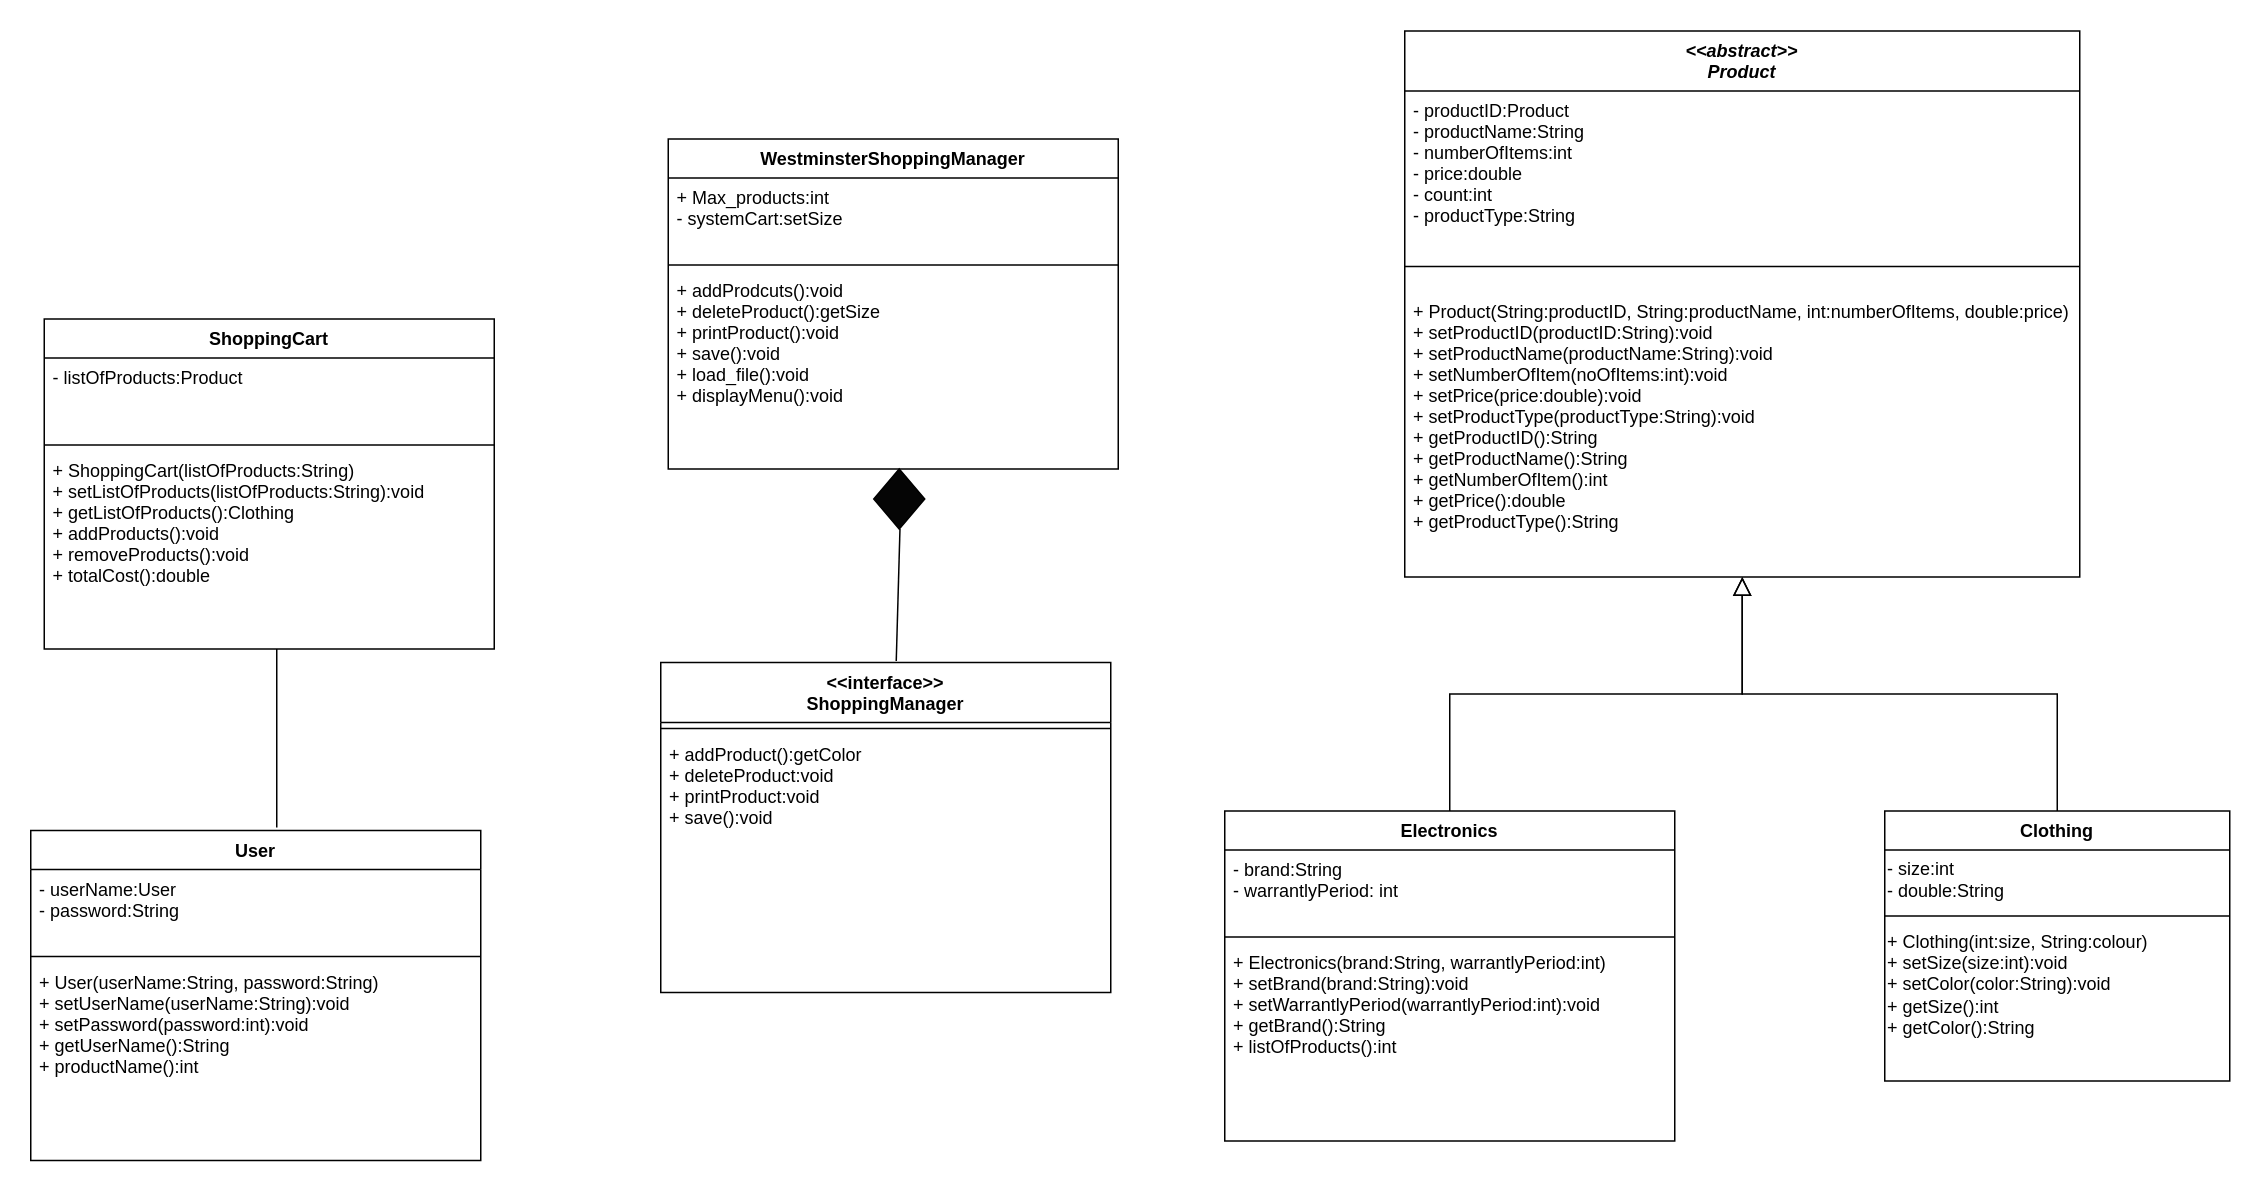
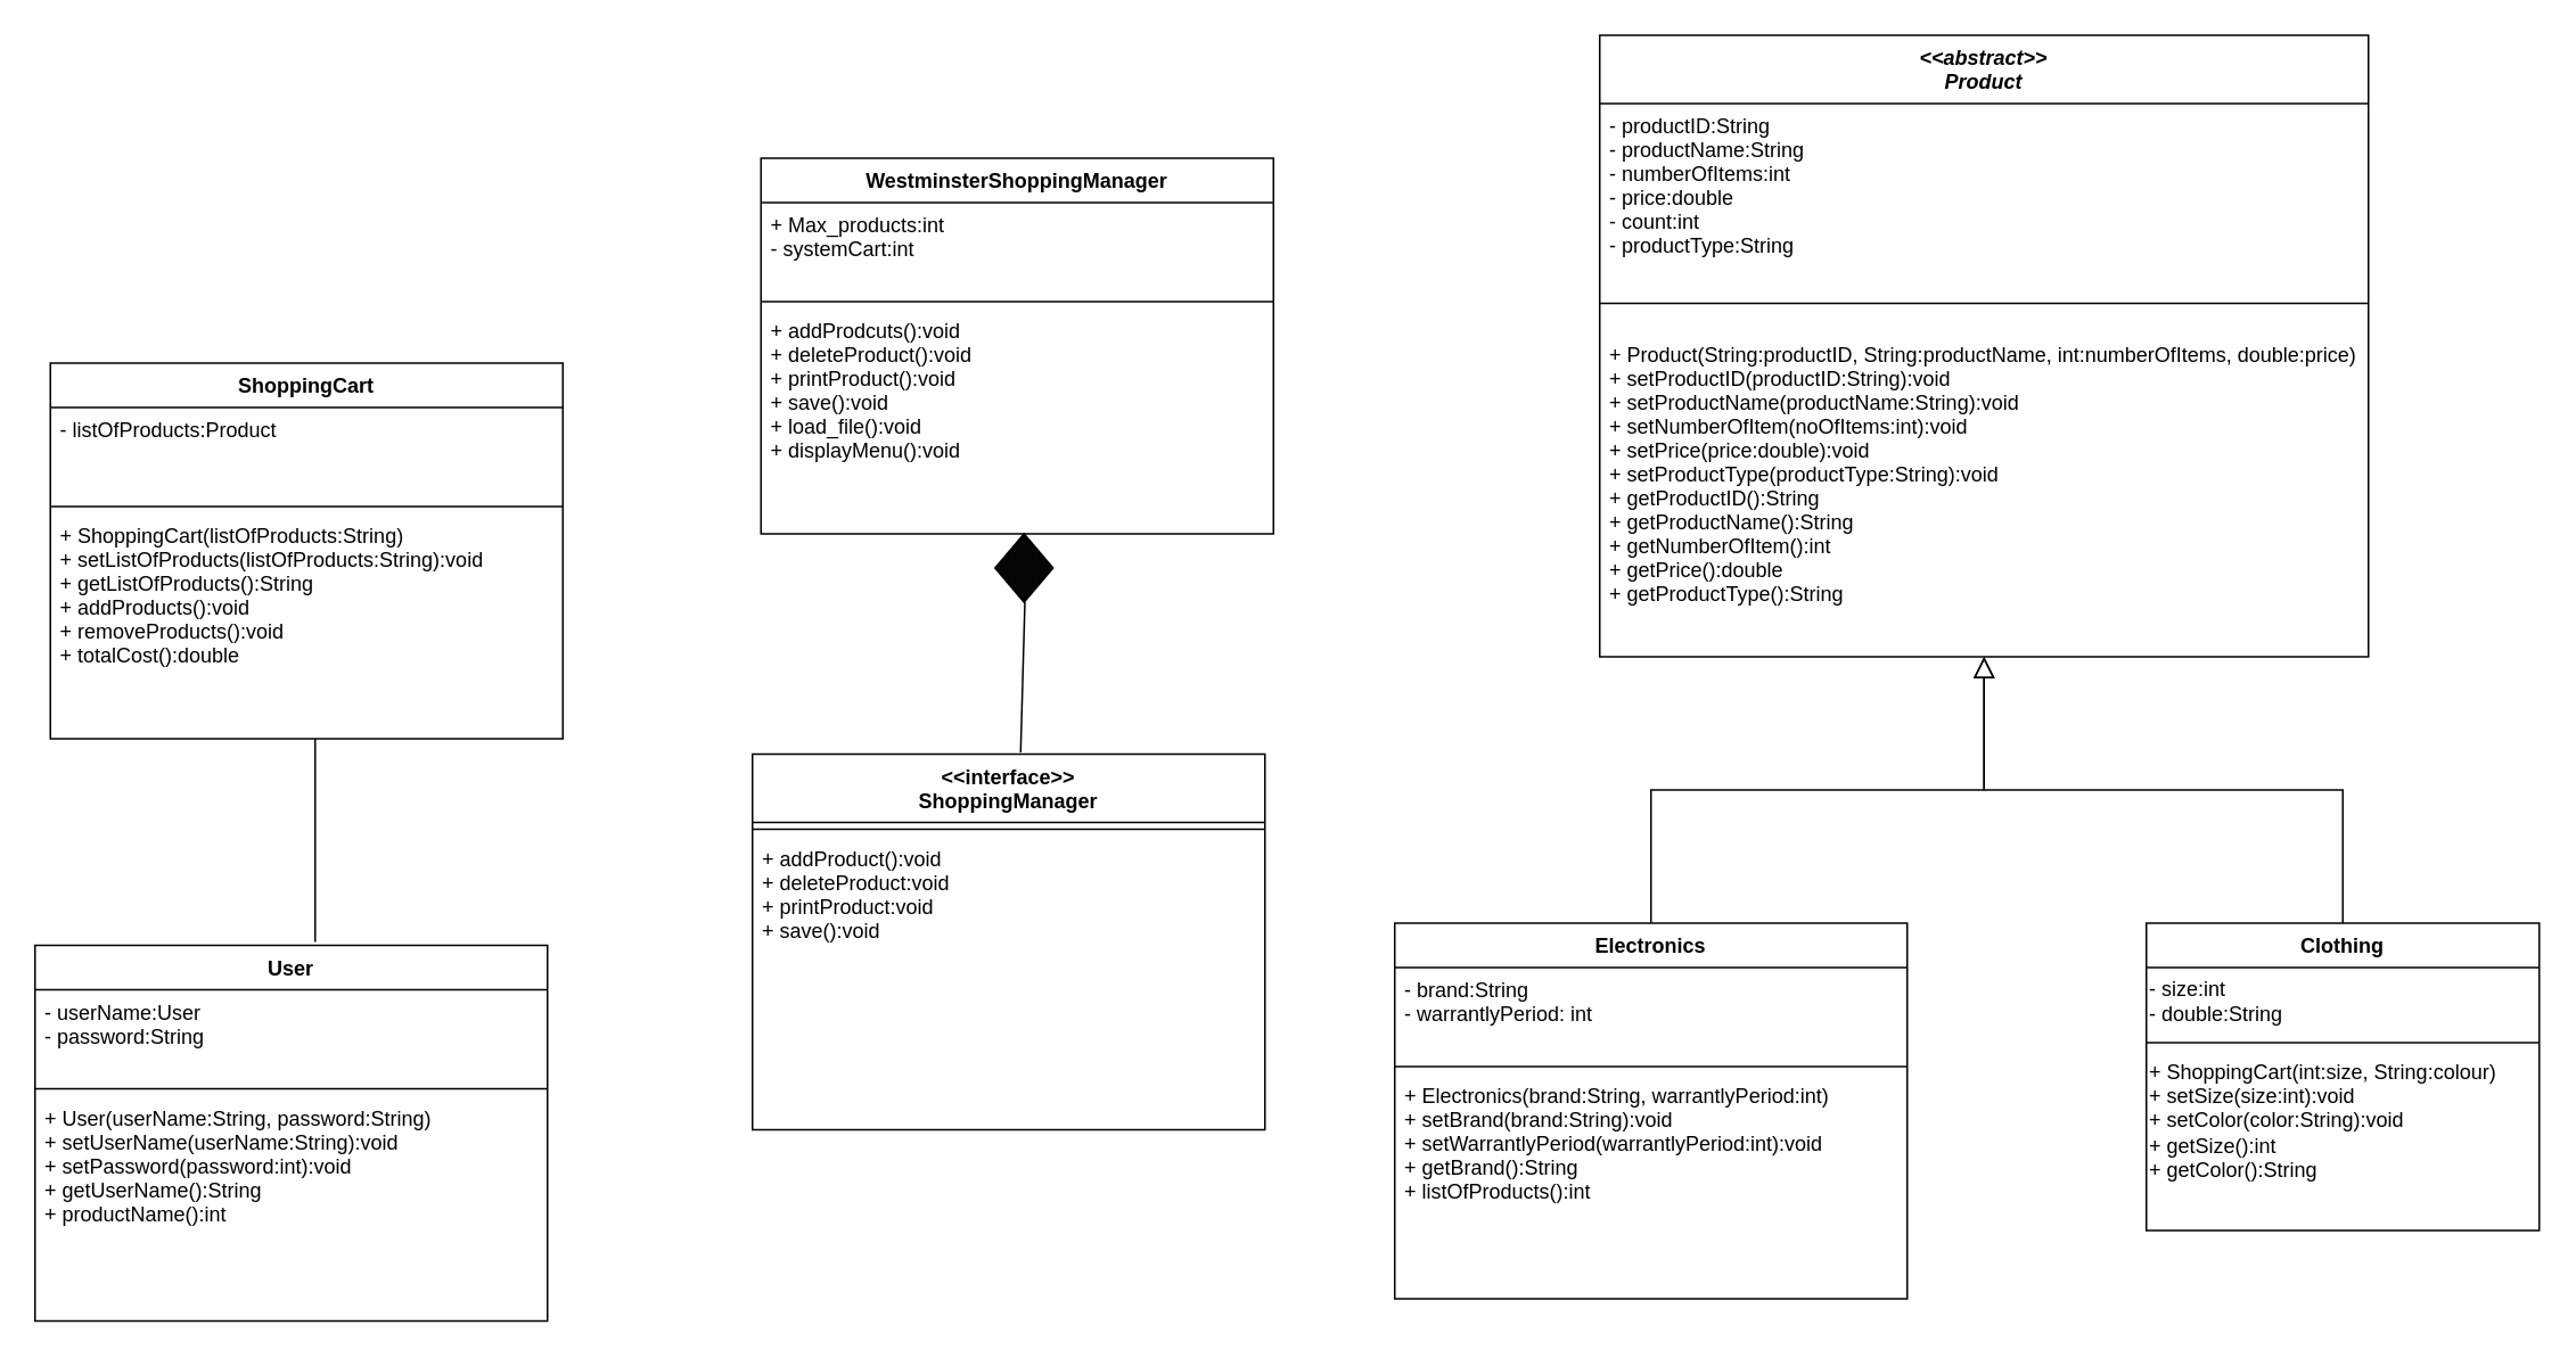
- <mxCell id="3" value="- productID:Product&#10;- productName:String&#10;- numberOfItems:int&#10;- price:double&#10;- count:int&#10;- productType:String" style="text;align=left;verticalAlign=top;spacingLeft=4;spacingRight=4;overflow=hidden;rotatable=0;points=[[0,0.5],[1,0.5]];portConstraint=eastwest;" parent="2" vertex="1"><mxGeometry y="40" width="450" height="100" as="geometry" /></mxCell>
+ <mxCell id="3" value="- productID:String&#10;- productName:String&#10;- numberOfItems:int&#10;- price:double&#10;- count:int&#10;- productType:String" style="text;align=left;verticalAlign=top;spacingLeft=4;spacingRight=4;overflow=hidden;rotatable=0;points=[[0,0.5],[1,0.5]];portConstraint=eastwest;" parent="2" vertex="1"><mxGeometry y="40" width="450" height="100" as="geometry" /></mxCell>
- <mxCell id="25" value="+ Max_products:int&#10;- systemCart:setSize" style="text;align=left;verticalAlign=top;spacingLeft=4;spacingRight=4;overflow=hidden;rotatable=0;points=[[0,0.5],[1,0.5]];portConstraint=eastwest;" parent="24" vertex="1"><mxGeometry y="26" width="300" height="54" as="geometry" /></mxCell>
+ <mxCell id="25" value="+ Max_products:int&#10;- systemCart:int" style="text;align=left;verticalAlign=top;spacingLeft=4;spacingRight=4;overflow=hidden;rotatable=0;points=[[0,0.5],[1,0.5]];portConstraint=eastwest;" parent="24" vertex="1"><mxGeometry y="26" width="300" height="54" as="geometry" /></mxCell>
- <mxCell id="27" value="+ addProdcuts():void&#10;+ deleteProduct():getSize&#10;+ printProduct():void&#10;+ save():void&#10;+ load_file():void&#10;+ displayMenu():void&#10;" style="text;align=left;verticalAlign=top;spacingLeft=4;spacingRight=4;overflow=hidden;rotatable=0;points=[[0,0.5],[1,0.5]];portConstraint=eastwest;" parent="24" vertex="1"><mxGeometry y="88" width="300" height="112" as="geometry" /></mxCell>
+ <mxCell id="27" value="+ addProdcuts():void&#10;+ deleteProduct():void&#10;+ printProduct():void&#10;+ save():void&#10;+ load_file():void&#10;+ displayMenu():void&#10;" style="text;align=left;verticalAlign=top;spacingLeft=4;spacingRight=4;overflow=hidden;rotatable=0;points=[[0,0.5],[1,0.5]];portConstraint=eastwest;" parent="24" vertex="1"><mxGeometry y="88" width="300" height="112" as="geometry" /></mxCell>
- <mxCell id="23" value="+ ShoppingCart(listOfProducts:String)&#10;+ setListOfProducts(listOfProducts:String):void&#10;+ getListOfProducts():Clothing&#10;+ addProducts():void&#10;+ removeProducts():void&#10;+ totalCost():double&#10;" style="text;align=left;verticalAlign=top;spacingLeft=4;spacingRight=4;overflow=hidden;rotatable=0;points=[[0,0.5],[1,0.5]];portConstraint=eastwest;" parent="20" vertex="1"><mxGeometry y="88" width="300" height="112" as="geometry" /></mxCell>
+ <mxCell id="23" value="+ ShoppingCart(listOfProducts:String)&#10;+ setListOfProducts(listOfProducts:String):void&#10;+ getListOfProducts():String&#10;+ addProducts():void&#10;+ removeProducts():void&#10;+ totalCost():double&#10;" style="text;align=left;verticalAlign=top;spacingLeft=4;spacingRight=4;overflow=hidden;rotatable=0;points=[[0,0.5],[1,0.5]];portConstraint=eastwest;" parent="20" vertex="1"><mxGeometry y="88" width="300" height="112" as="geometry" /></mxCell>
- <mxCell id="30" value="+ addProduct():getColor&#10;+ deleteProduct:void&#10;+ printProduct:void&#10;+ save():void&#10;" style="text;align=left;verticalAlign=top;spacingLeft=4;spacingRight=4;overflow=hidden;rotatable=0;points=[[0,0.5],[1,0.5]];portConstraint=eastwest;" parent="28" vertex="1"><mxGeometry y="48" width="300" height="112" as="geometry" /></mxCell>
+ <mxCell id="30" value="+ addProduct():void&#10;+ deleteProduct:void&#10;+ printProduct:void&#10;+ save():void&#10;" style="text;align=left;verticalAlign=top;spacingLeft=4;spacingRight=4;overflow=hidden;rotatable=0;points=[[0,0.5],[1,0.5]];portConstraint=eastwest;" parent="28" vertex="1"><mxGeometry y="48" width="300" height="112" as="geometry" /></mxCell>
- <mxCell id="14" value="+ Clothing(int:size, String:colour)&lt;br&gt;+ setSize(size:int):void&lt;br&gt;+ setColor(color:String):void&lt;br&gt;+ getSize():int&lt;br&gt;+ getColor():String" style="text;html=1;align=left;verticalAlign=middle;resizable=0;points=[];autosize=1;strokeColor=none;fillColor=none;" parent="11" vertex="1"><mxGeometry y="74" width="230" height="84" as="geometry" /></mxCell>
+ <mxCell id="14" value="+ ShoppingCart(int:size, String:colour)&lt;br&gt;+ setSize(size:int):void&lt;br&gt;+ setColor(color:String):void&lt;br&gt;+ getSize():int&lt;br&gt;+ getColor():String" style="text;html=1;align=left;verticalAlign=middle;resizable=0;points=[];autosize=1;strokeColor=none;fillColor=none;" parent="11" vertex="1"><mxGeometry y="74" width="230" height="84" as="geometry" /></mxCell>
